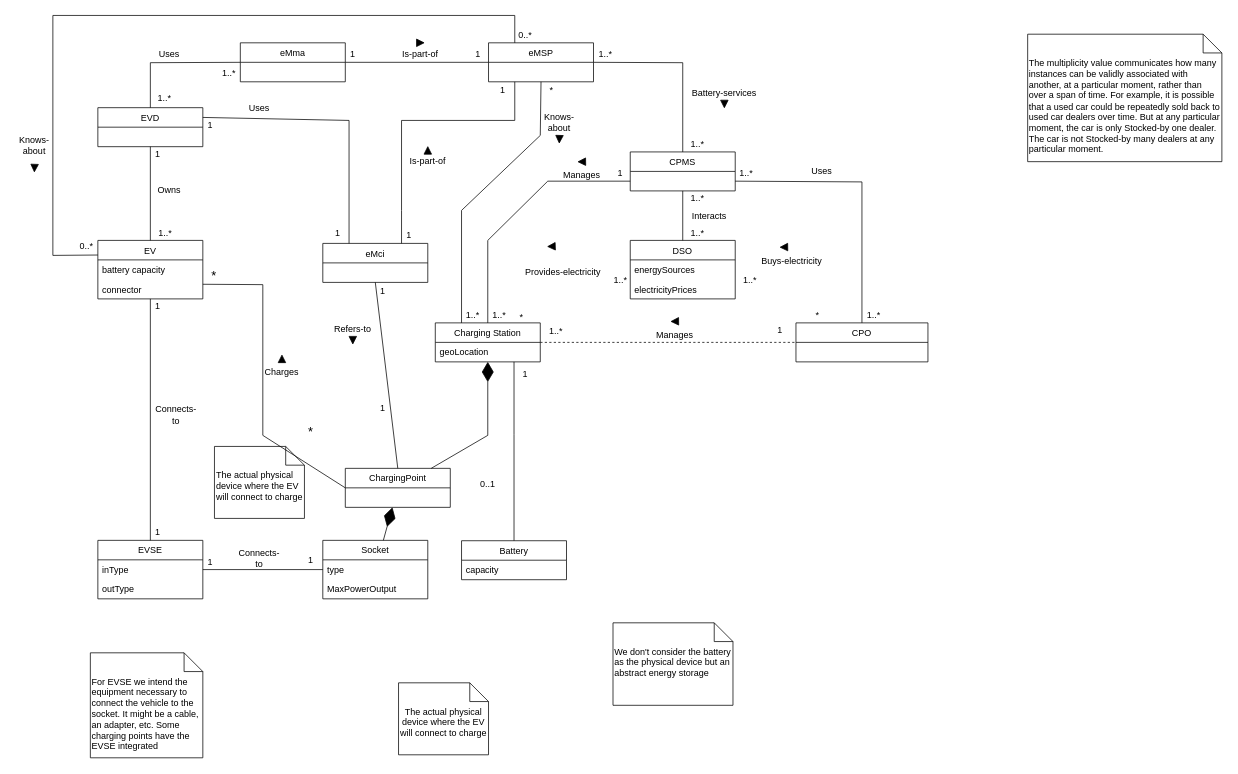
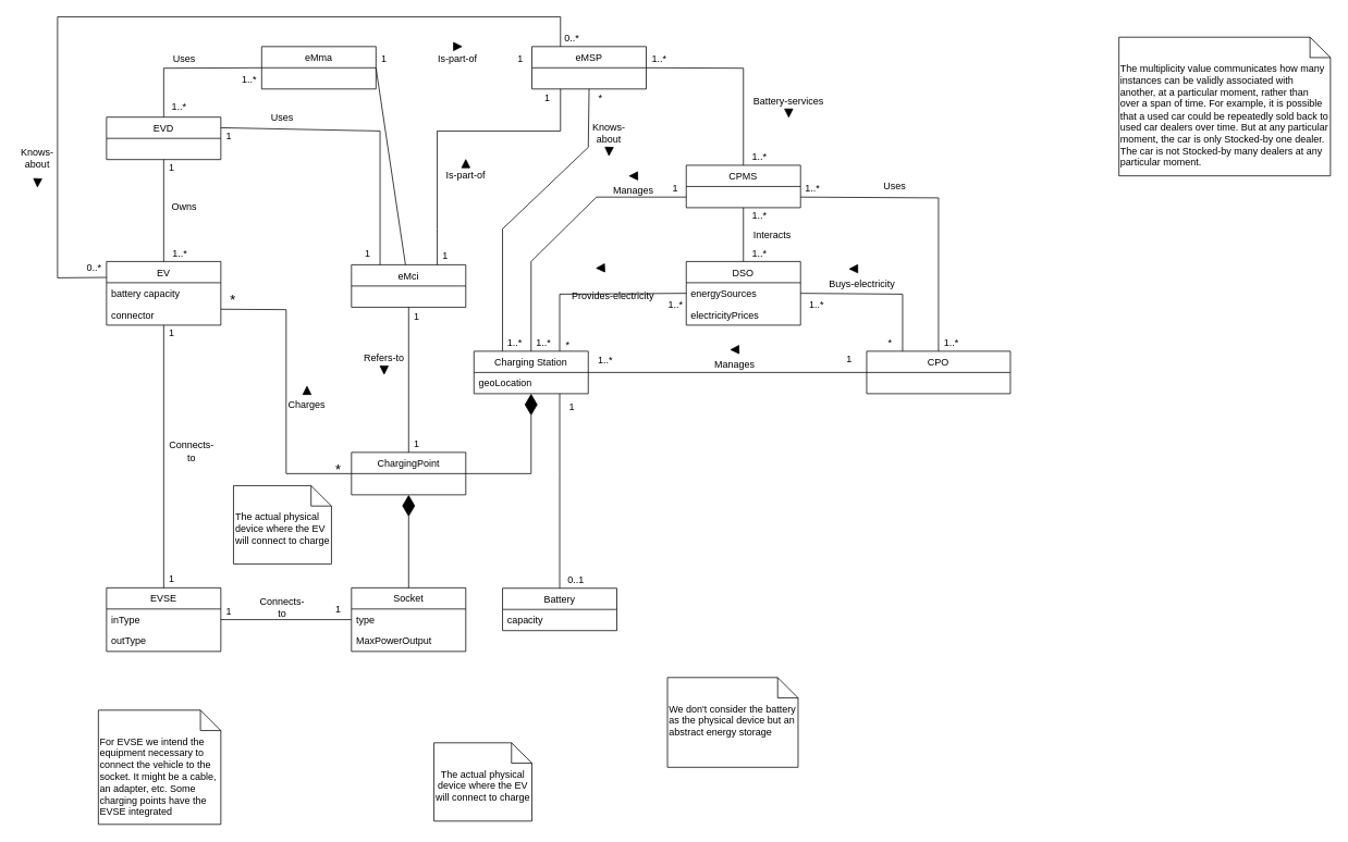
- <mxCell id="85" value="" style="endArrow=none;html=1;rounded=0;exitX=1;exitY=0.5;exitDx=0;exitDy=0;entryX=0;entryY=0.5;entryDx=0;entryDy=0;" edge="1" parent="1" source="77" target="78"><mxGeometry width="50" height="50" relative="1" as="geometry"><mxPoint x="510" y="215.222" as="sourcePoint" /><mxPoint x="730" y="170" as="targetPoint" /></mxGeometry></mxCell>
+ <mxCell id="85" value="" style="endArrow=none;html=1;rounded=0;exitX=1;exitY=0.5;exitDx=0;exitDy=0;" edge="1" parent="1" source="77" target="80"><mxGeometry width="50" height="50" relative="1" as="geometry"><mxPoint x="510" y="215.222" as="sourcePoint" /><mxPoint x="730" y="170" as="targetPoint" /></mxGeometry></mxCell>
+ <mxCell id="49" value="" style="endArrow=none;html=1;rounded=0;entryX=0.75;entryY=0;entryDx=0;entryDy=0;exitX=0;exitY=0.5;exitDx=0;exitDy=0;" edge="1" parent="1" source="9" target="23"><mxGeometry width="50" height="50" relative="1" as="geometry"><mxPoint x="910" y="410" as="sourcePoint" /><mxPoint x="650" y="430" as="targetPoint" /><Array as="points"><mxPoint x="685" y="360" /></Array></mxGeometry></mxCell>
+ <mxCell id="16" value="" style="endArrow=none;html=1;rounded=0;entryX=1;entryY=0.5;entryDx=0;entryDy=0;exitX=0.25;exitY=0;exitDx=0;exitDy=0;" edge="1" parent="1" source="5" target="9"><mxGeometry width="50" height="50" relative="1" as="geometry"><mxPoint x="550" y="435.222" as="sourcePoint" /><mxPoint x="770" y="390" as="targetPoint" /><Array as="points"><mxPoint x="1105" y="360" /></Array></mxGeometry></mxCell>
- <mxCell id="15" value="" style="endArrow=none;html=1;rounded=0;dashed=1;" edge="1" parent="1" source="23" target="5"><mxGeometry width="50" height="50" relative="1" as="geometry"><mxPoint x="550" y="585.222" as="sourcePoint" /><mxPoint x="770" y="540" as="targetPoint" /></mxGeometry></mxCell>
+ <mxCell id="15" value="" style="endArrow=none;html=1;rounded=0;" edge="1" parent="1" source="23" target="5"><mxGeometry width="50" height="50" relative="1" as="geometry"><mxPoint x="550" y="585.222" as="sourcePoint" /><mxPoint x="770" y="540" as="targetPoint" /></mxGeometry></mxCell>
- <mxCell id="33" value="0..1" style="text;html=1;strokeColor=none;fillColor=none;align=center;verticalAlign=middle;whiteSpace=wrap;rounded=0;" vertex="1" parent="18"><mxGeometry x="315" y="205.5" width="30" height="20" as="geometry" /></mxCell>
+ <mxCell id="33" value="0..1" style="text;html=1;strokeColor=none;fillColor=none;align=center;verticalAlign=middle;whiteSpace=wrap;rounded=0;" vertex="1" parent="18"><mxGeometry x="370" y="270.5" width="30" height="20" as="geometry" /></mxCell>
- <mxCell id="28" value="ChargingPoint" style="swimlane;fontStyle=0;childLayout=stackLayout;horizontal=1;startSize=26;fillColor=none;horizontalStack=0;resizeParent=1;resizeParentMax=0;resizeLast=0;collapsible=1;marginBottom=0;" vertex="1" parent="18"><mxGeometry x="140" y="194" width="140" height="52" as="geometry" /></mxCell>
+ <mxCell id="28" value="ChargingPoint" style="swimlane;fontStyle=0;childLayout=stackLayout;horizontal=1;startSize=26;fillColor=none;horizontalStack=0;resizeParent=1;resizeParentMax=0;resizeLast=0;collapsible=1;marginBottom=0;" vertex="1" parent="18"><mxGeometry x="110" y="124" width="140" height="52" as="geometry" /></mxCell>
